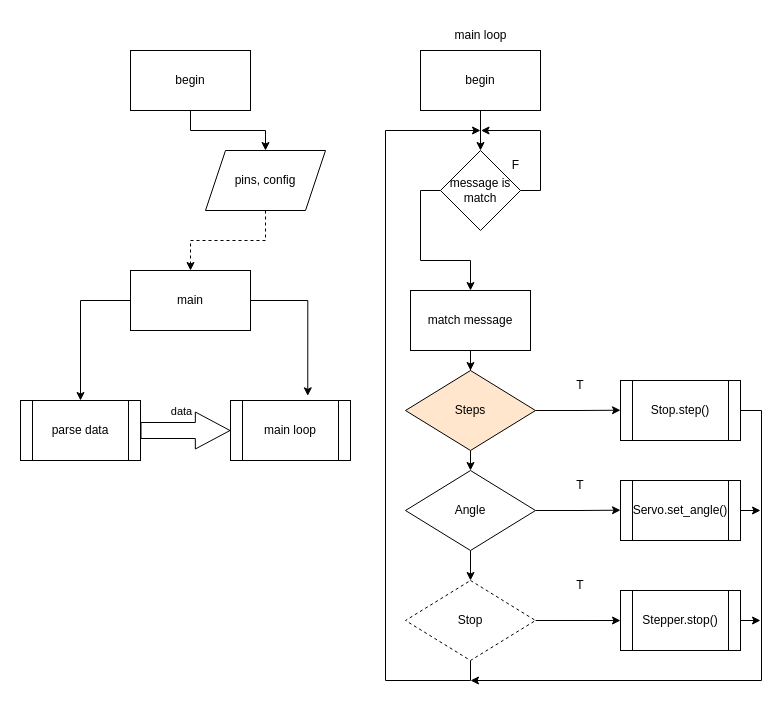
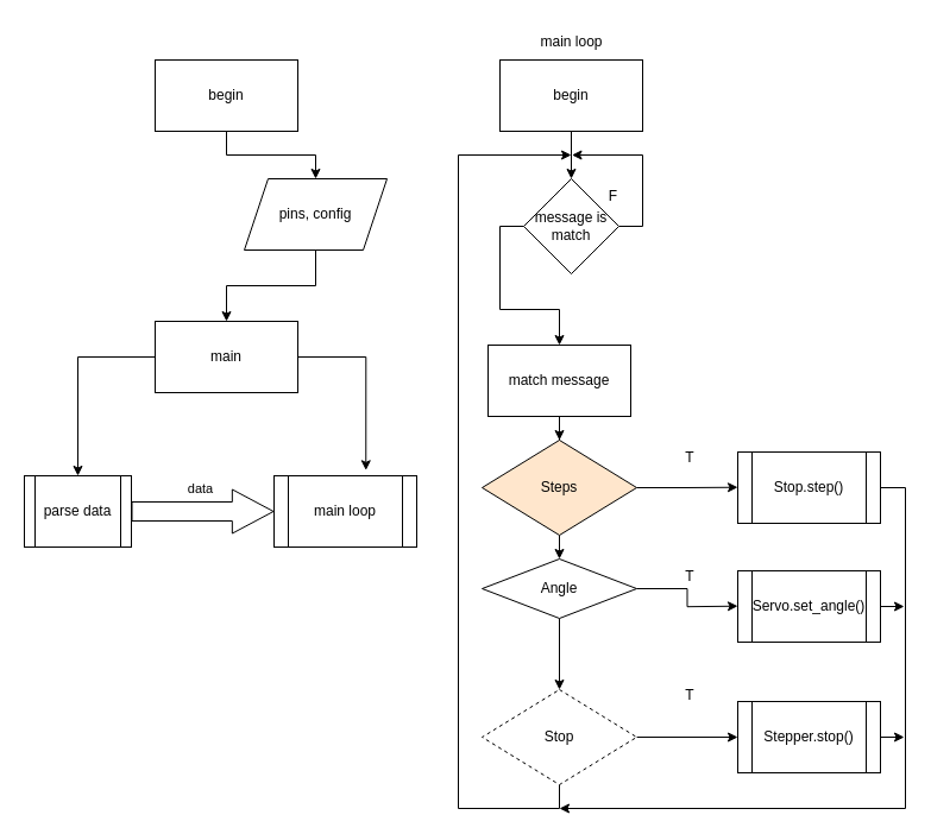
- <mxCell id="7" style="edgeStyle=orthogonalEdgeStyle;rounded=0;orthogonalLoop=1;jettySize=auto;html=1;exitX=0.5;exitY=1;exitDx=0;exitDy=0;dashed=1;" edge="1" parent="1" source="8" target="6"><mxGeometry relative="1" as="geometry" /></mxCell>
+ <mxCell id="7" style="edgeStyle=orthogonalEdgeStyle;rounded=0;orthogonalLoop=1;jettySize=auto;html=1;exitX=0.5;exitY=1;exitDx=0;exitDy=0;" edge="1" parent="1" source="8" target="6"><mxGeometry relative="1" as="geometry" /></mxCell>
- <mxCell id="29" value="parse data" style="shape=process;whiteSpace=wrap;html=1;backgroundOutline=1;" vertex="1" parent="1"><mxGeometry x="20" y="400" width="120" height="60" as="geometry" /></mxCell>
+ <mxCell id="29" value="parse data" style="shape=process;whiteSpace=wrap;html=1;backgroundOutline=1;" vertex="1" parent="1"><mxGeometry x="20" y="400" width="90" height="60" as="geometry" /></mxCell>
- <mxCell id="25" value="Angle" style="rhombus;whiteSpace=wrap;html=1;" vertex="1" parent="1"><mxGeometry x="405" y="470" width="130" height="80" as="geometry" /></mxCell>
+ <mxCell id="25" value="Angle" style="rhombus;whiteSpace=wrap;html=1;" vertex="1" parent="1"><mxGeometry x="405" y="470" width="130" height="50" as="geometry" /></mxCell>
